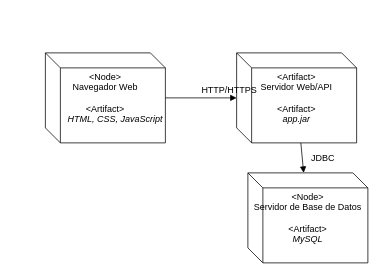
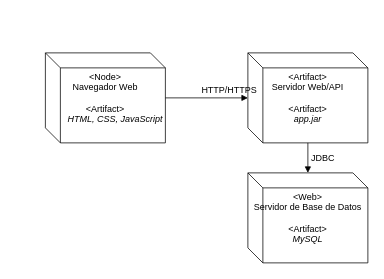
- <mxCell id="3" value="&amp;lt;Artifact&amp;gt;&lt;br&gt;Servidor Web/API&lt;div&gt;&lt;br&gt;&lt;/div&gt;&lt;div&gt;&amp;lt;Artifact&amp;gt;&lt;br&gt;&lt;i&gt;app.jar&lt;/i&gt;&lt;/div&gt;" style="shape=cube;whiteSpace=wrap;html=1;" parent="1" vertex="1"><mxGeometry x="315" y="70" width="160" height="120" as="geometry" /></mxCell>
+ <mxCell id="3" value="&amp;lt;Artifact&amp;gt;&lt;br&gt;Servidor Web/API&lt;div&gt;&lt;br&gt;&lt;/div&gt;&lt;div&gt;&amp;lt;Artifact&amp;gt;&lt;br&gt;&lt;i&gt;app.jar&lt;/i&gt;&lt;/div&gt;" style="shape=cube;whiteSpace=wrap;html=1;" parent="1" vertex="1"><mxGeometry x="330" y="70" width="160" height="120" as="geometry" /></mxCell>
- <mxCell id="4" value="&amp;lt;Node&amp;gt;&lt;br&gt;Servidor de Base de Datos&lt;div&gt;&lt;br&gt;&lt;/div&gt;&lt;div&gt;&amp;lt;Artifact&amp;gt;&lt;/div&gt;&lt;div&gt;&lt;i&gt;MySQL&lt;/i&gt;&lt;/div&gt;" style="shape=cube;whiteSpace=wrap;html=1;" parent="1" vertex="1"><mxGeometry x="330" y="230" width="160" height="120" as="geometry" /></mxCell>
+ <mxCell id="4" value="&amp;lt;Web&amp;gt;&lt;br&gt;Servidor de Base de Datos&lt;div&gt;&lt;br&gt;&lt;/div&gt;&lt;div&gt;&amp;lt;Artifact&amp;gt;&lt;/div&gt;&lt;div&gt;&lt;i&gt;MySQL&lt;/i&gt;&lt;/div&gt;" style="shape=cube;whiteSpace=wrap;html=1;" parent="1" vertex="1"><mxGeometry x="330" y="230" width="160" height="120" as="geometry" /></mxCell>
